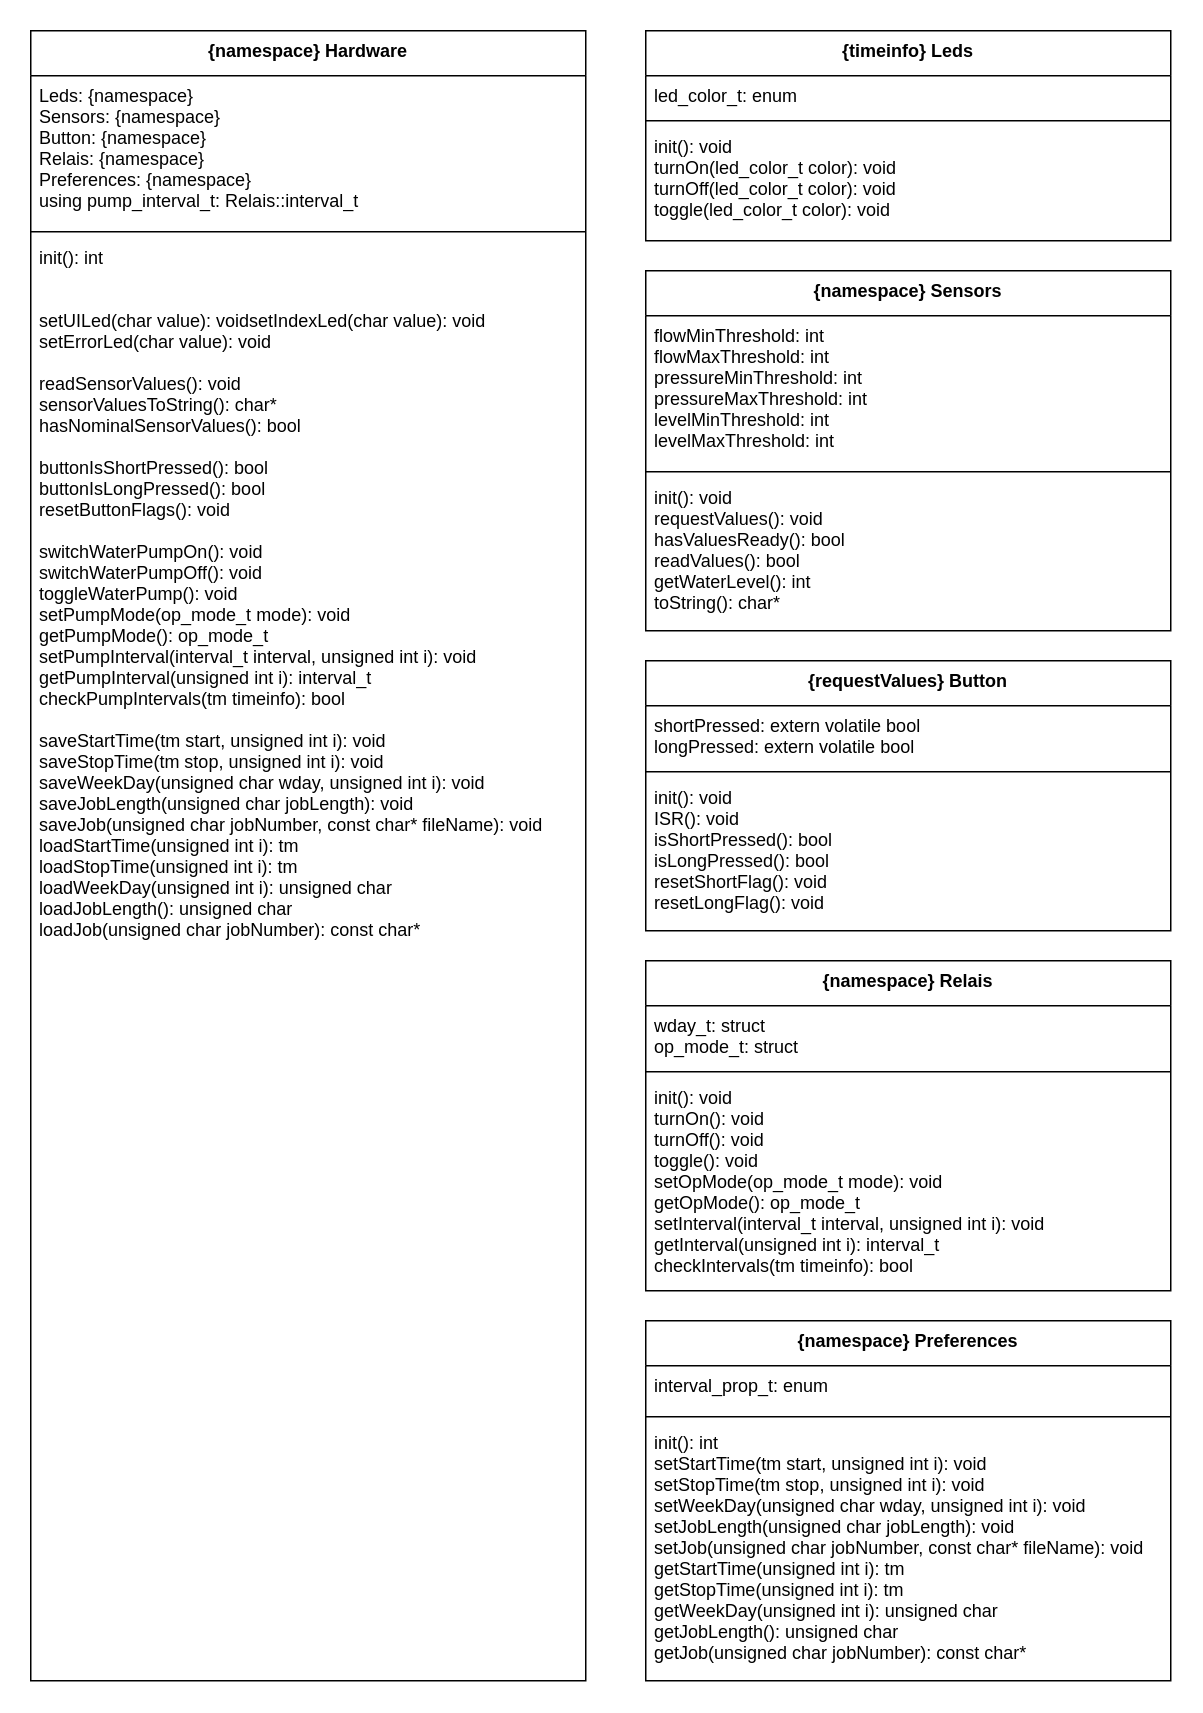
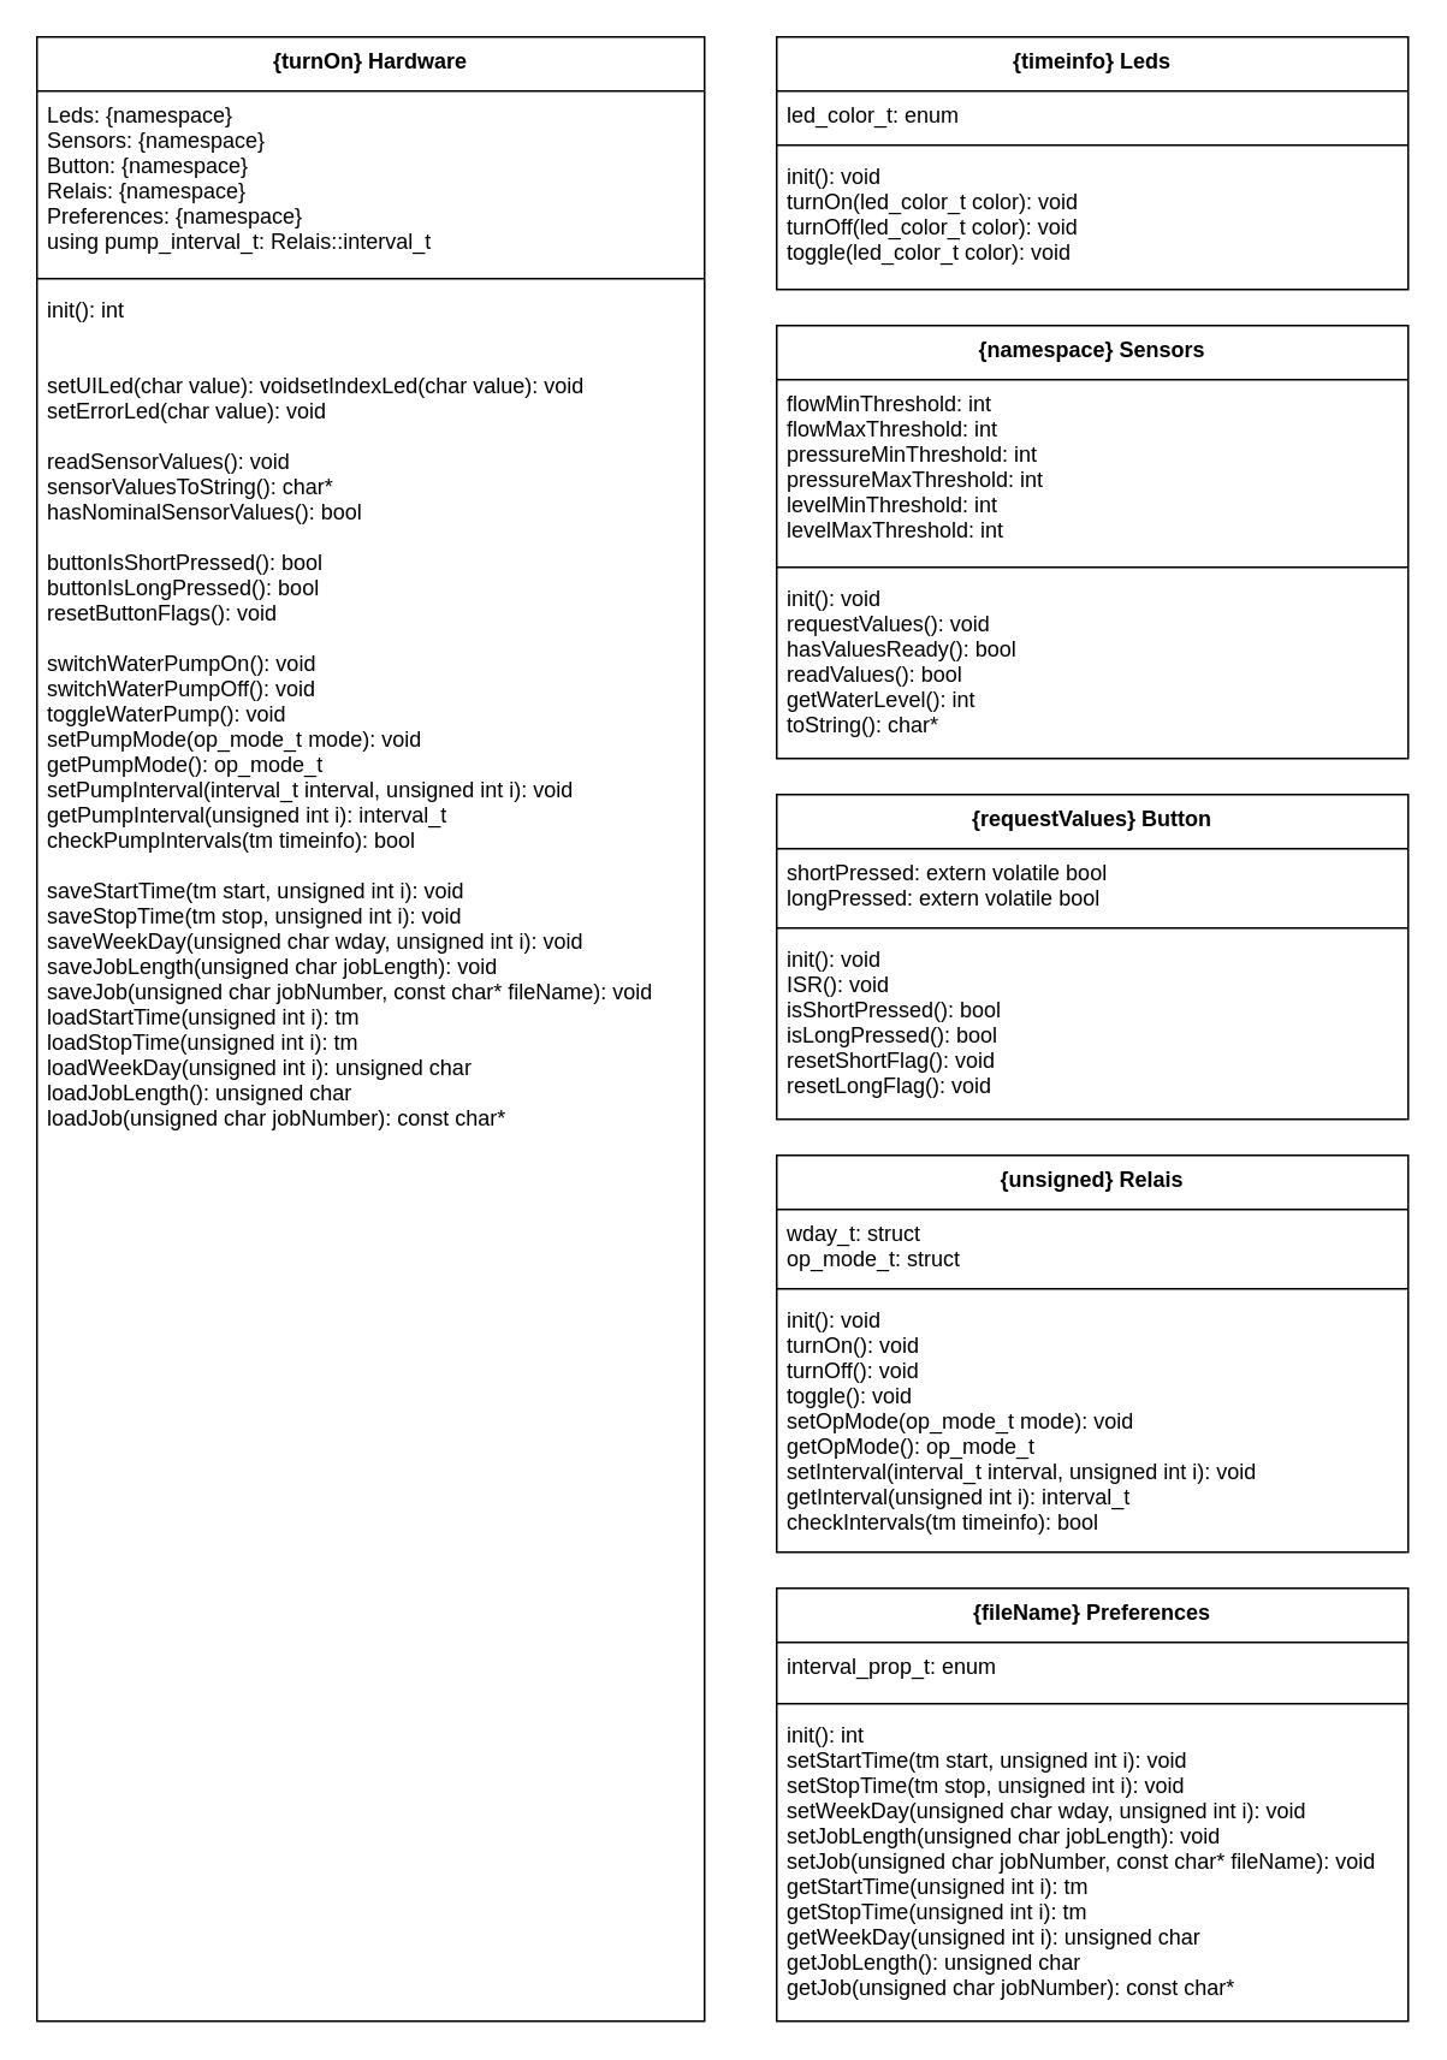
- <mxCell id="22" value="{namespace} Hardware" style="swimlane;fontStyle=1;align=center;verticalAlign=top;childLayout=stackLayout;horizontal=1;startSize=30;horizontalStack=0;resizeParent=1;resizeParentMax=0;resizeLast=0;collapsible=1;marginBottom=0;fontFamily=Helvetica;" parent="1" vertex="1"><mxGeometry x="20" y="20" width="370" height="1100" as="geometry"><mxRectangle x="380" y="330" width="100" height="26" as="alternateBounds" /></mxGeometry></mxCell>
+ <mxCell id="22" value="{turnOn} Hardware" style="swimlane;fontStyle=1;align=center;verticalAlign=top;childLayout=stackLayout;horizontal=1;startSize=30;horizontalStack=0;resizeParent=1;resizeParentMax=0;resizeLast=0;collapsible=1;marginBottom=0;fontFamily=Helvetica;" parent="1" vertex="1"><mxGeometry x="20" y="20" width="370" height="1100" as="geometry"><mxRectangle x="380" y="330" width="100" height="26" as="alternateBounds" /></mxGeometry></mxCell>
- <mxCell id="14" value="{namespace} Relais" style="swimlane;fontStyle=1;align=center;verticalAlign=top;childLayout=stackLayout;horizontal=1;startSize=30;horizontalStack=0;resizeParent=1;resizeParentMax=0;resizeLast=0;collapsible=1;marginBottom=0;fontFamily=Helvetica;" parent="1" vertex="1"><mxGeometry x="430" y="640" width="350" height="220" as="geometry"><mxRectangle x="380" y="330" width="100" height="26" as="alternateBounds" /></mxGeometry></mxCell>
+ <mxCell id="14" value="{unsigned} Relais" style="swimlane;fontStyle=1;align=center;verticalAlign=top;childLayout=stackLayout;horizontal=1;startSize=30;horizontalStack=0;resizeParent=1;resizeParentMax=0;resizeLast=0;collapsible=1;marginBottom=0;fontFamily=Helvetica;" parent="1" vertex="1"><mxGeometry x="430" y="640" width="350" height="220" as="geometry"><mxRectangle x="380" y="330" width="100" height="26" as="alternateBounds" /></mxGeometry></mxCell>
- <mxCell id="18" value="{namespace} Preferences" style="swimlane;fontStyle=1;align=center;verticalAlign=top;childLayout=stackLayout;horizontal=1;startSize=30;horizontalStack=0;resizeParent=1;resizeParentMax=0;resizeLast=0;collapsible=1;marginBottom=0;fontFamily=Helvetica;" parent="1" vertex="1"><mxGeometry x="430" y="880" width="350" height="240" as="geometry"><mxRectangle x="380" y="330" width="100" height="26" as="alternateBounds" /></mxGeometry></mxCell>
+ <mxCell id="18" value="{fileName} Preferences" style="swimlane;fontStyle=1;align=center;verticalAlign=top;childLayout=stackLayout;horizontal=1;startSize=30;horizontalStack=0;resizeParent=1;resizeParentMax=0;resizeLast=0;collapsible=1;marginBottom=0;fontFamily=Helvetica;" parent="1" vertex="1"><mxGeometry x="430" y="880" width="350" height="240" as="geometry"><mxRectangle x="380" y="330" width="100" height="26" as="alternateBounds" /></mxGeometry></mxCell>
